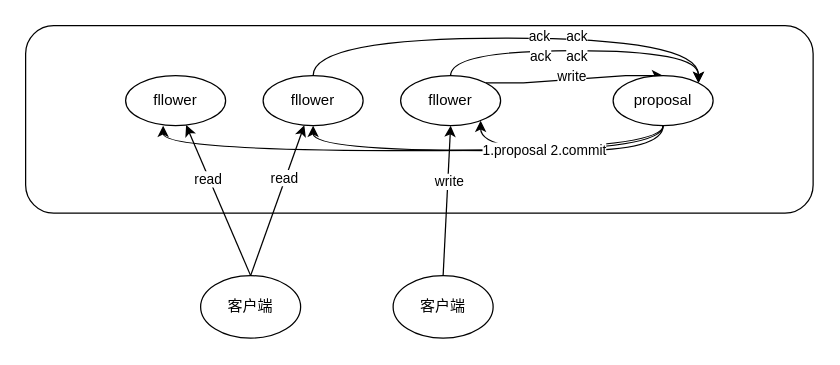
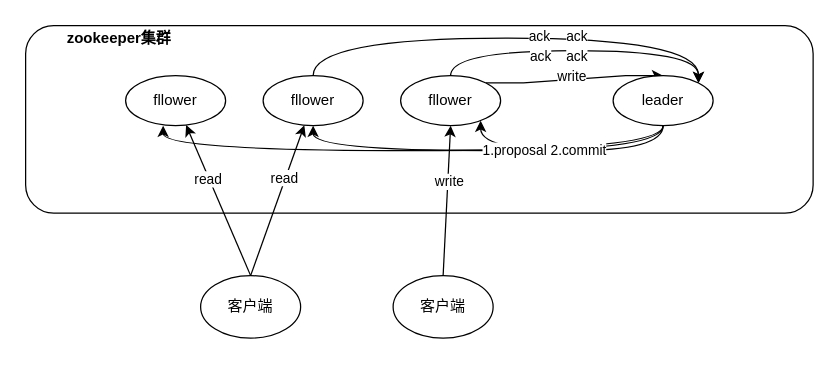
+ <mxCell id="5" value="&lt;b&gt;zookeeper集群&lt;/b&gt;" style="text;html=1;strokeColor=none;fillColor=none;align=center;verticalAlign=middle;whiteSpace=wrap;rounded=0;" vertex="1" parent="1"><mxGeometry x="40" y="20" width="110" height="20" as="geometry" /></mxCell>
- <mxCell id="21" value="proposal" style="ellipse;whiteSpace=wrap;html=1;" vertex="1" parent="1"><mxGeometry x="490" y="60" width="80" height="40" as="geometry" /></mxCell>
+ <mxCell id="21" value="leader" style="ellipse;whiteSpace=wrap;html=1;" vertex="1" parent="1"><mxGeometry x="490" y="60" width="80" height="40" as="geometry" /></mxCell>
